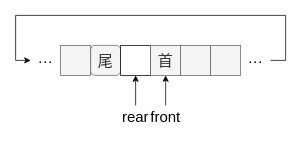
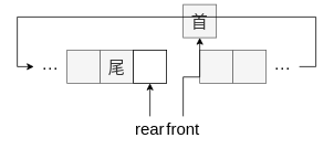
- <mxCell id="3" value="尾" style="whiteSpace=wrap;html=1;fillColor=#f5f5f5;fontColor=#333333;strokeColor=#666666;fontSize=20;rounded=1;" vertex="1" parent="1"><mxGeometry x="120" y="60" width="40" height="40" as="geometry" /></mxCell>
+ <mxCell id="3" value="尾" style="rounded=0;whiteSpace=wrap;html=1;fillColor=#f5f5f5;fontColor=#333333;strokeColor=#666666;fontSize=20;" vertex="1" parent="1"><mxGeometry x="120" y="60" width="40" height="40" as="geometry" /></mxCell>
- <mxCell id="5" value="首" style="rounded=0;whiteSpace=wrap;html=1;fillColor=#f5f5f5;fontColor=#333333;strokeColor=#666666;fontSize=20;" vertex="1" parent="1"><mxGeometry x="200" y="60" width="40" height="40" as="geometry" /></mxCell>
+ <mxCell id="5" value="首" style="rounded=0;whiteSpace=wrap;html=1;fillColor=#f5f5f5;fontColor=#333333;strokeColor=#666666;fontSize=20;" vertex="1" parent="1"><mxGeometry x="220" y="5" width="40" height="40" as="geometry" /></mxCell>
